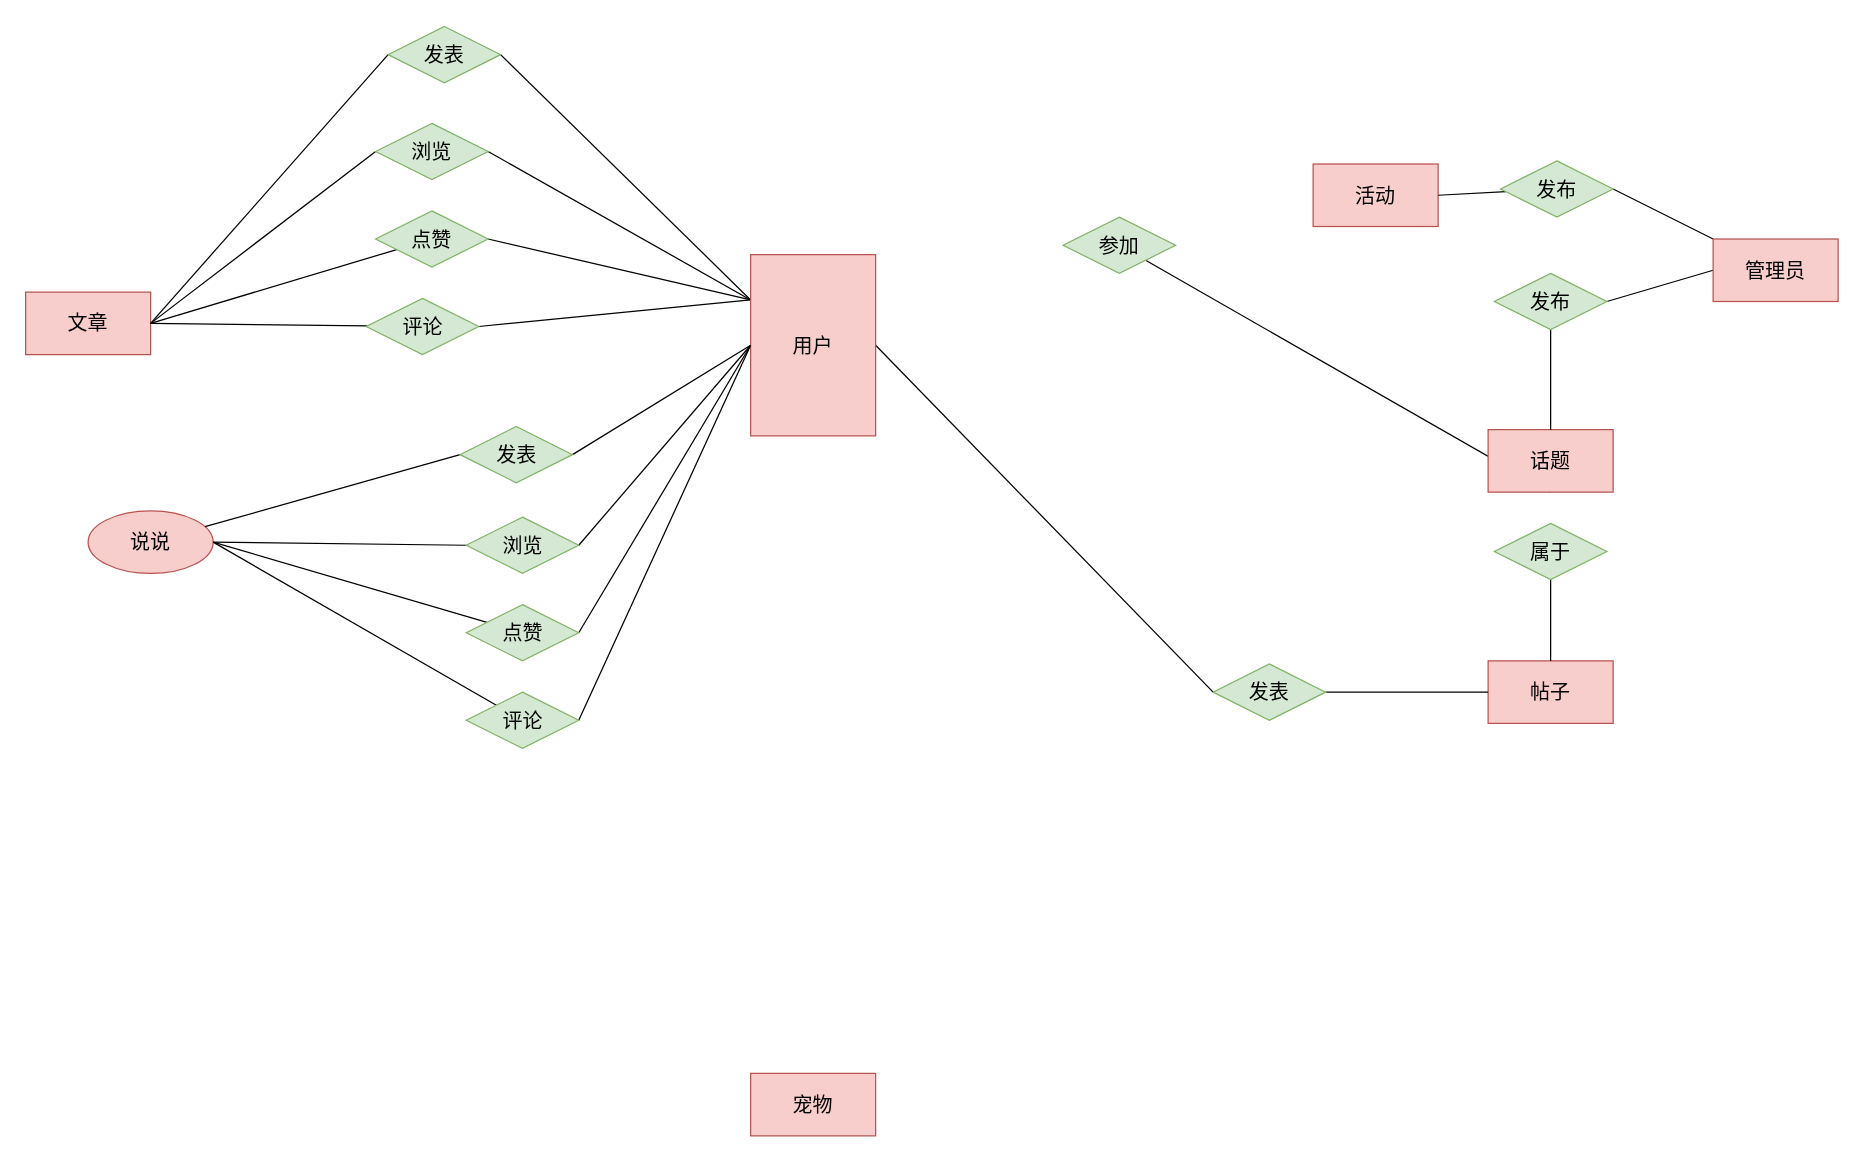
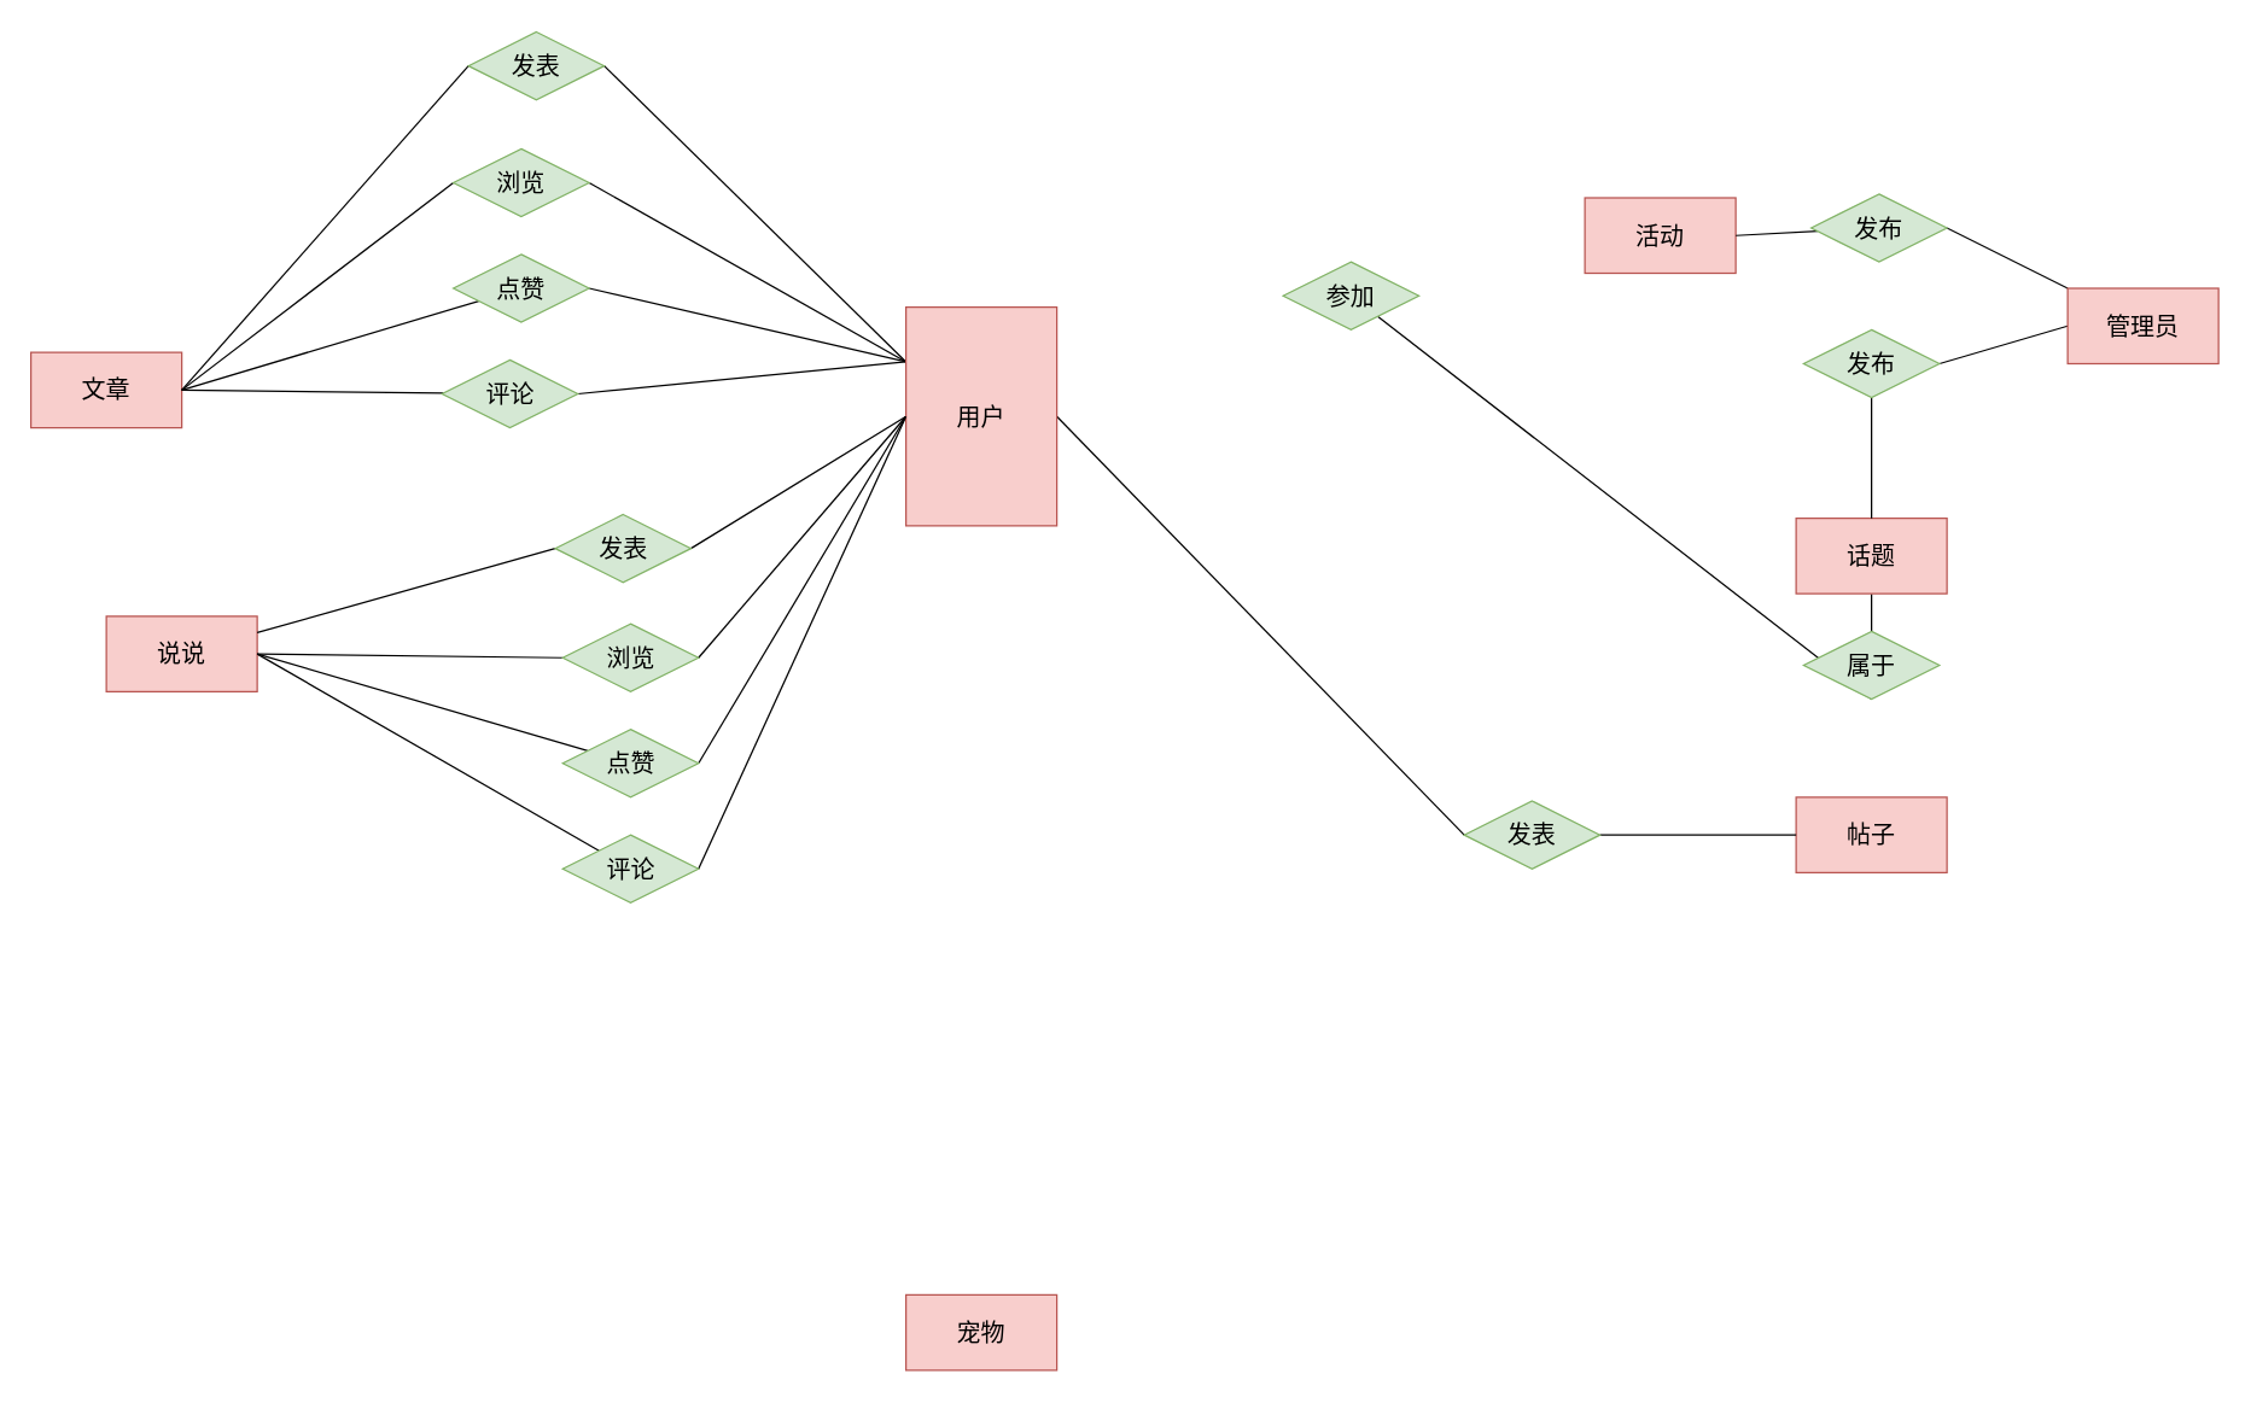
- <mxCell id="16" style="rounded=0;orthogonalLoop=1;jettySize=auto;html=1;exitX=0.5;exitY=1;exitDx=0;exitDy=0;endArrow=none;endFill=0;fontSize=16;" edge="1" parent="1" source="17" target="33"><mxGeometry relative="1" as="geometry" /></mxCell>
+ <mxCell id="16" style="rounded=0;orthogonalLoop=1;jettySize=auto;html=1;exitX=0.5;exitY=1;exitDx=0;exitDy=0;entryX=0.5;entryY=0;entryDx=0;entryDy=0;endArrow=none;endFill=0;fontSize=16;" edge="1" parent="1" source="17" target="28"><mxGeometry relative="1" as="geometry" /></mxCell>
- <mxCell id="18" value="说说" style="ellipse;whiteSpace=wrap;html=1;fillColor=#f8cecc;strokeColor=#b85450;fontSize=16;" vertex="1" parent="1"><mxGeometry x="70" y="408" width="100" height="50" as="geometry" /></mxCell>
+ <mxCell id="18" value="说说" style="rounded=0;whiteSpace=wrap;html=1;fillColor=#f8cecc;strokeColor=#b85450;fontSize=16;" vertex="1" parent="1"><mxGeometry x="70" y="408" width="100" height="50" as="geometry" /></mxCell>
- <mxCell id="27" style="rounded=0;orthogonalLoop=1;jettySize=auto;html=1;exitX=0.5;exitY=1;exitDx=0;exitDy=0;endArrow=none;endFill=0;fontSize=16;" edge="1" parent="1" source="28" target="26"><mxGeometry relative="1" as="geometry" /></mxCell>
+ <mxCell id="27" style="rounded=0;orthogonalLoop=1;jettySize=auto;html=1;exitX=0.5;exitY=1;exitDx=0;exitDy=0;endArrow=none;endFill=0;fontSize=16;" edge="1" parent="1" source="28" target="33"><mxGeometry relative="1" as="geometry" /></mxCell>
